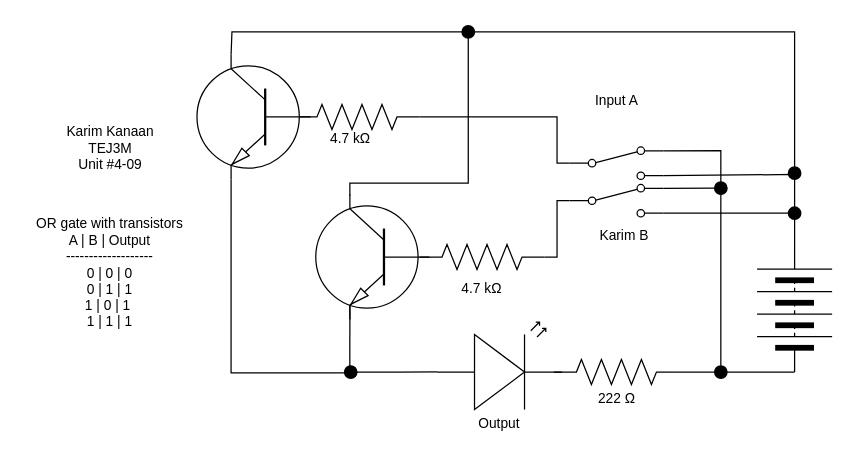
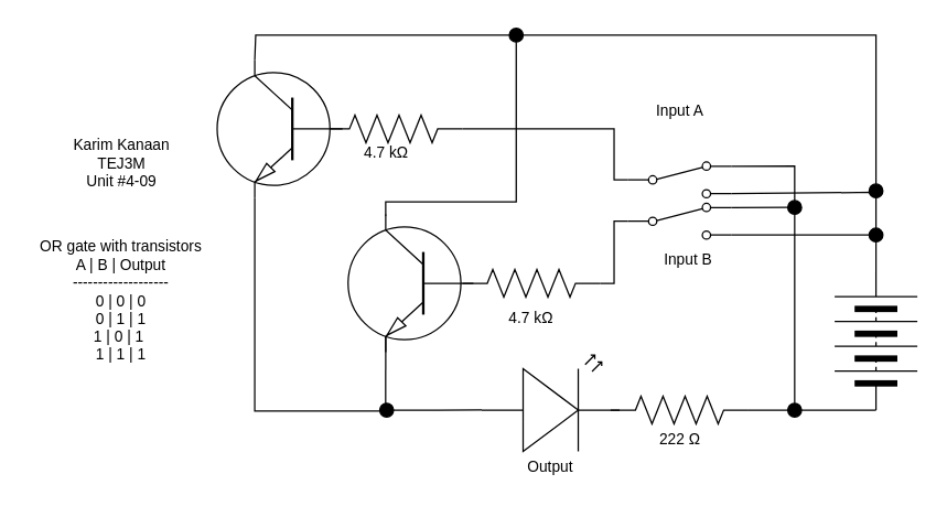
- <mxCell id="17" value="Karim B" style="text;html=1;strokeColor=none;fillColor=none;align=center;verticalAlign=middle;whiteSpace=wrap;rounded=0;fontFamily=Helvetica;fontSize=11;fontColor=default;" vertex="1" parent="1"><mxGeometry x="469" y="173" width="60" height="30" as="geometry" /></mxCell>
+ <mxCell id="17" value="Input B" style="text;html=1;strokeColor=none;fillColor=none;align=center;verticalAlign=middle;whiteSpace=wrap;rounded=0;fontFamily=Helvetica;fontSize=11;fontColor=default;" vertex="1" parent="1"><mxGeometry x="469" y="173" width="60" height="30" as="geometry" /></mxCell>
